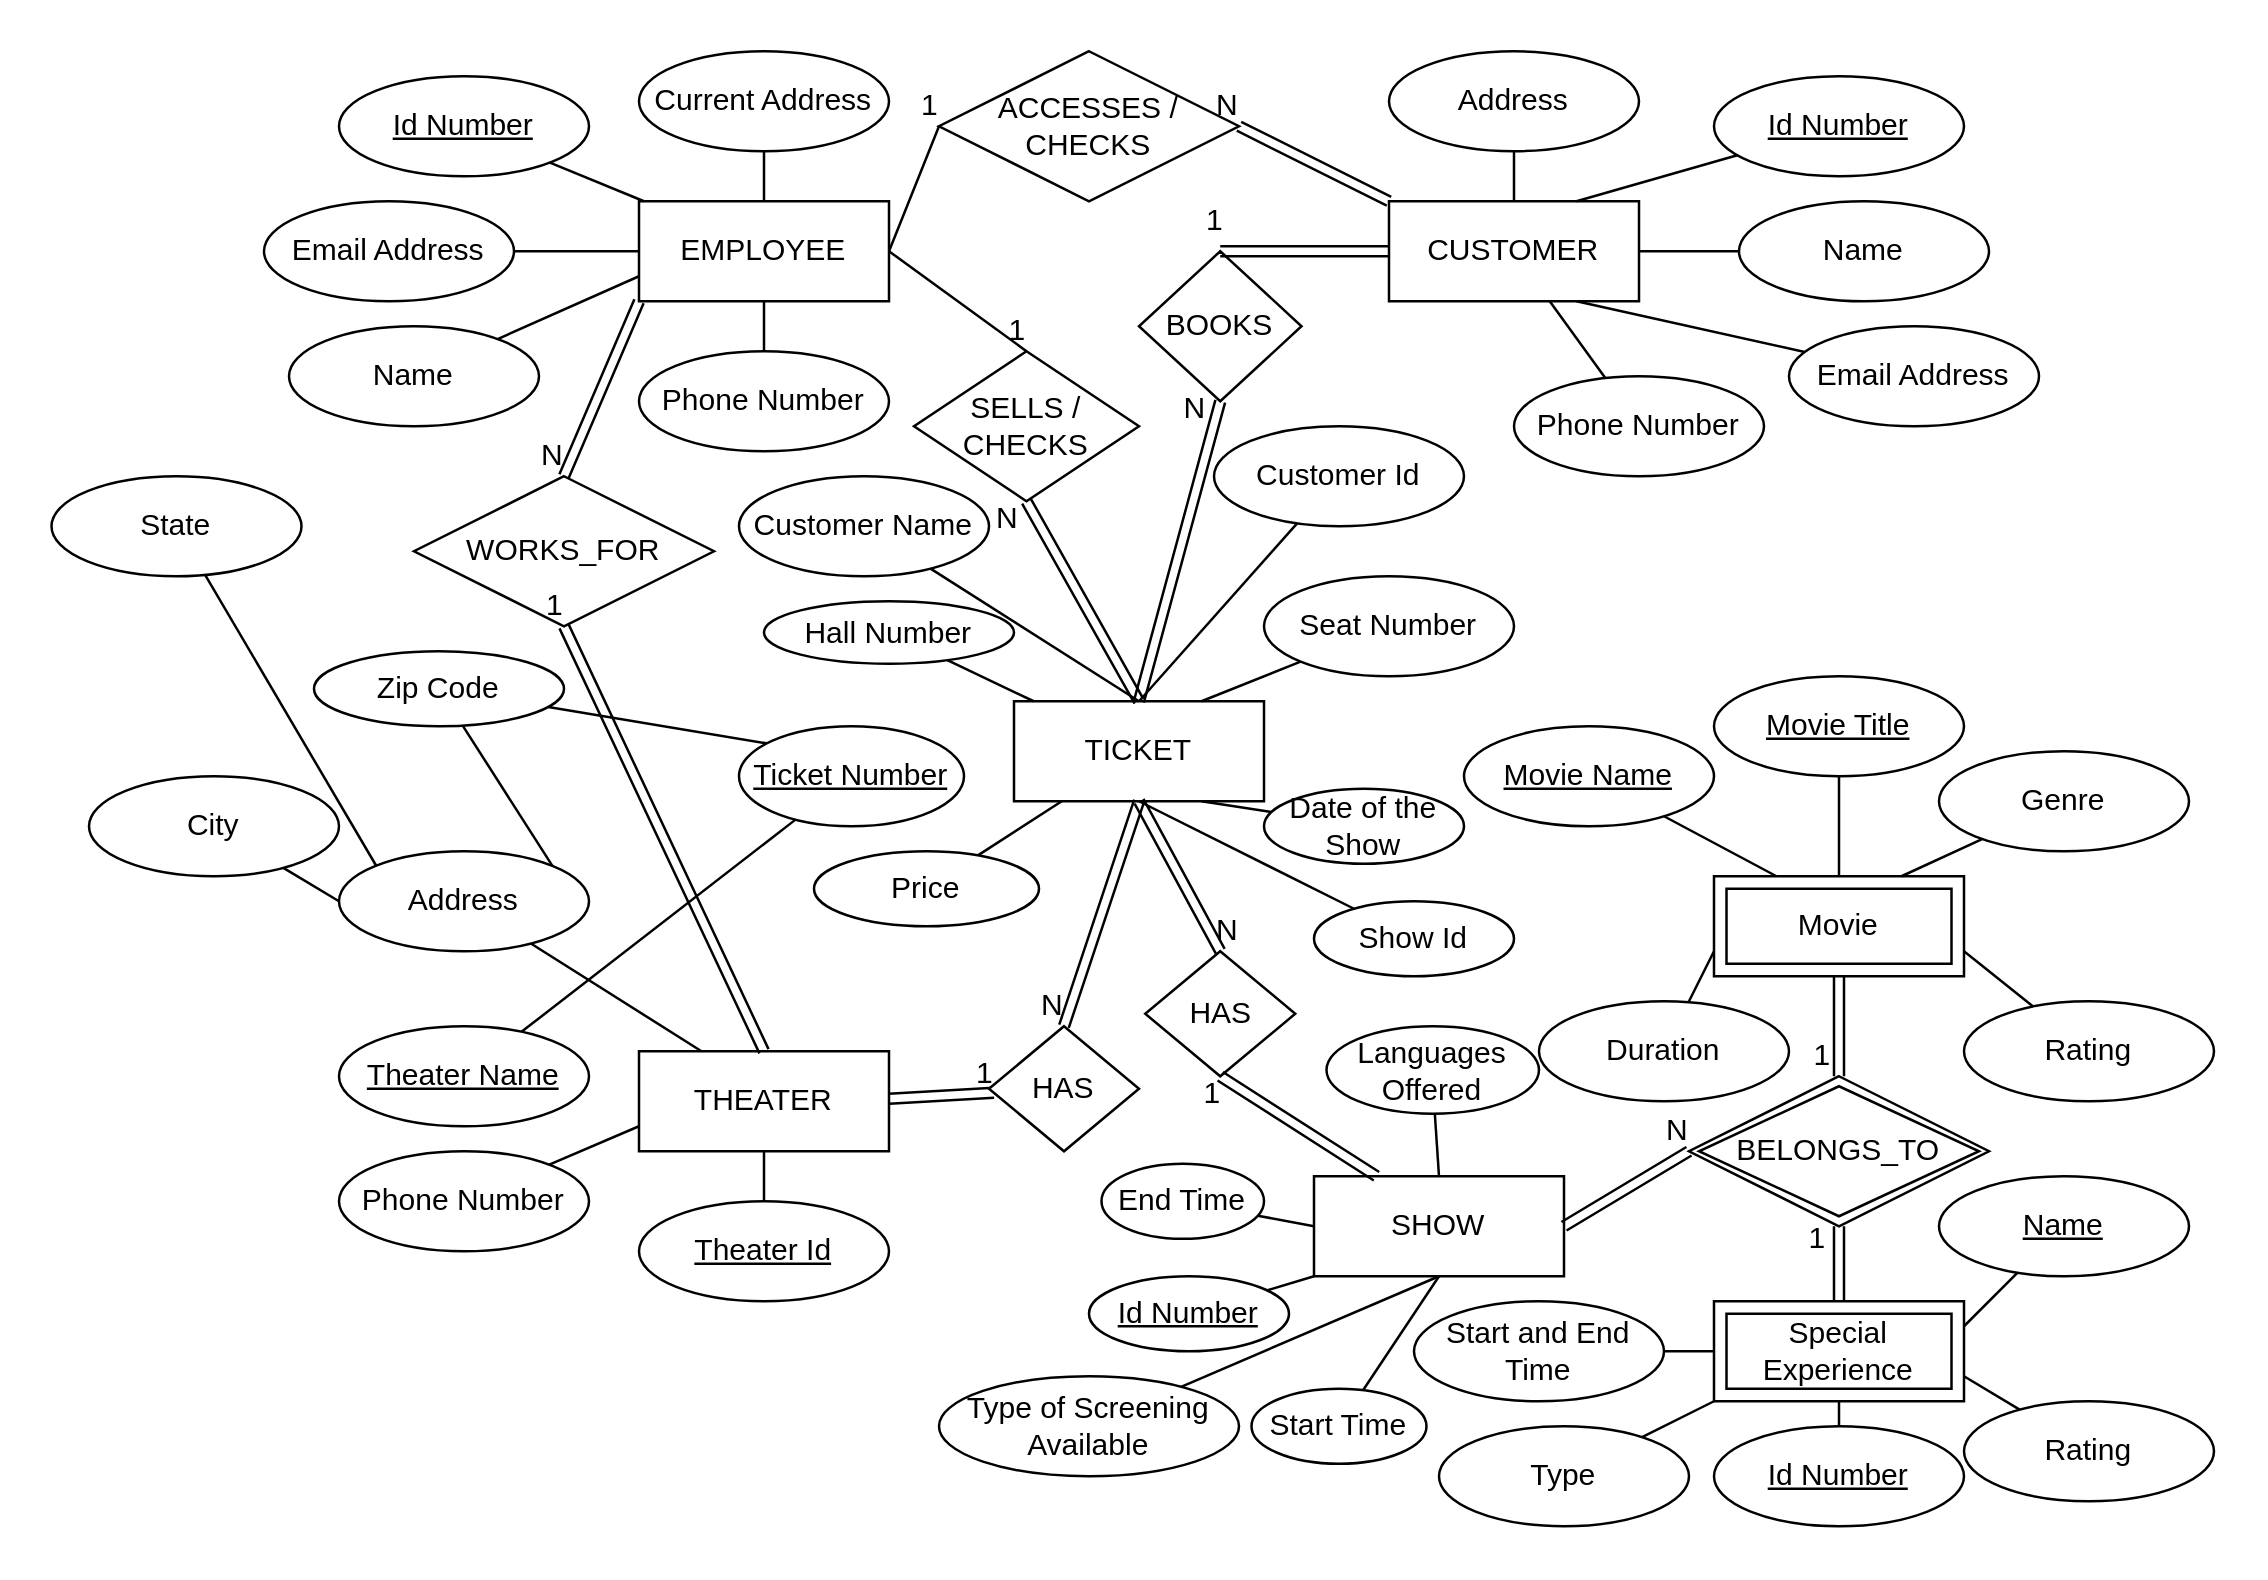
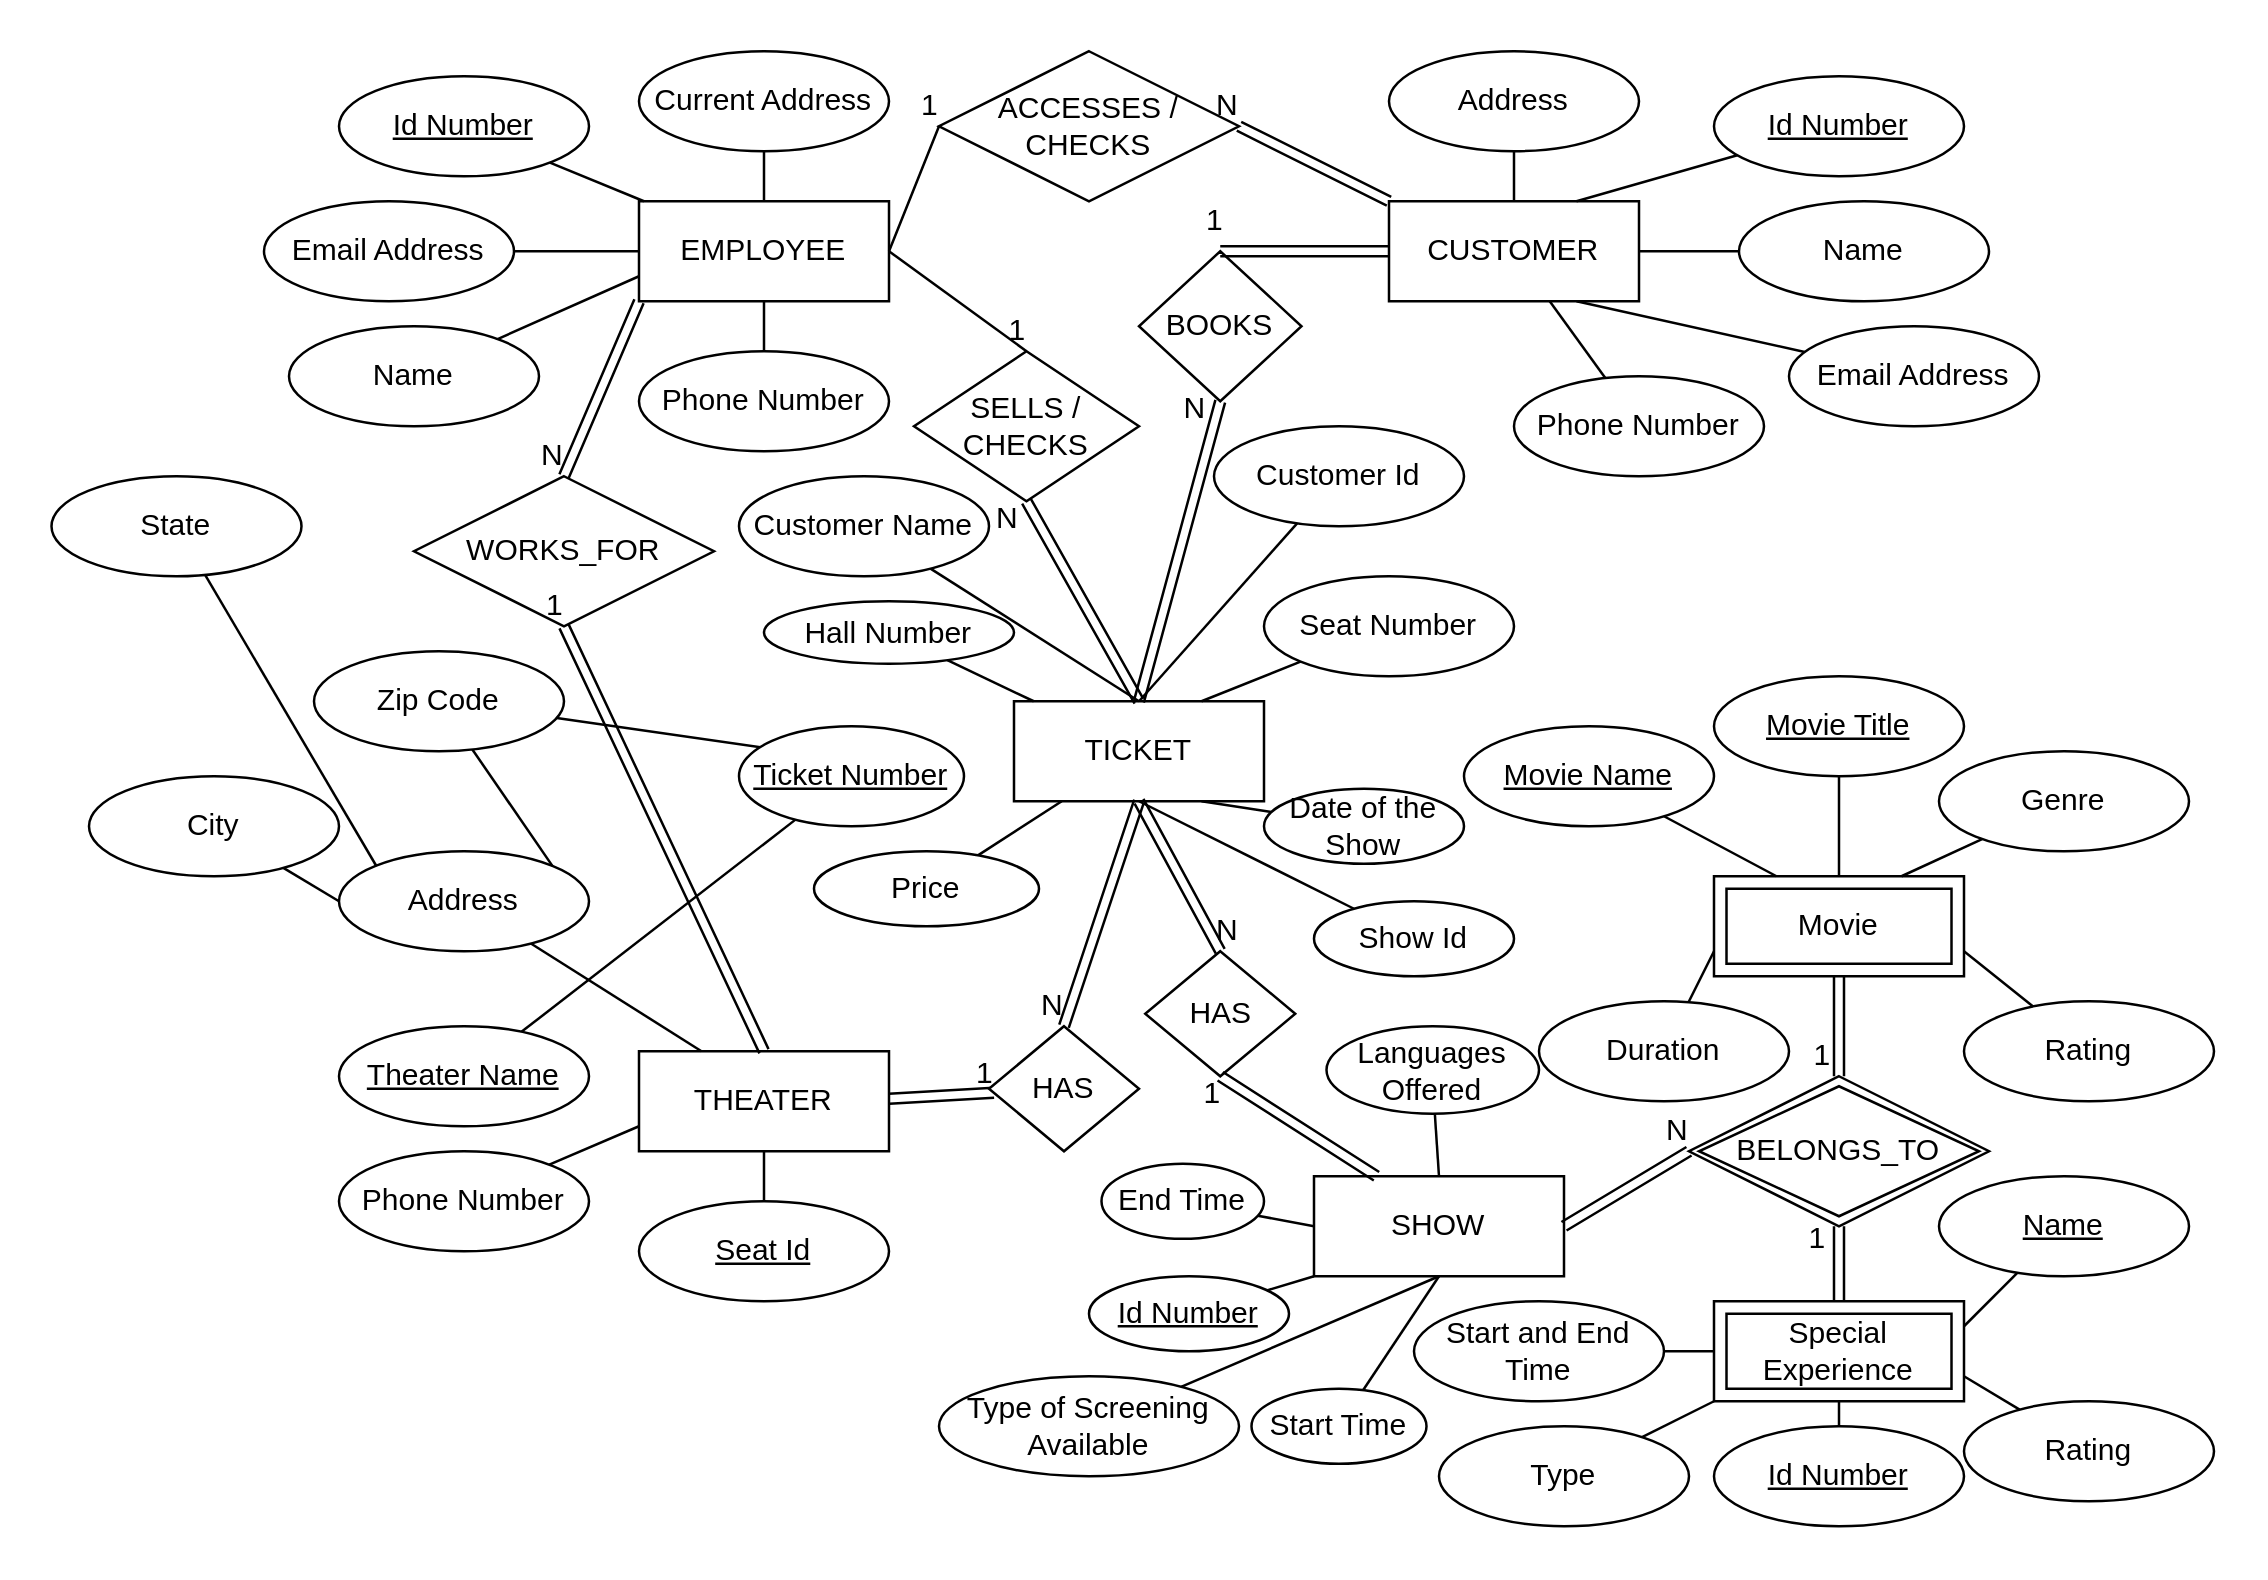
- <mxCell id="40" value="Zip Code" style="ellipse;whiteSpace=wrap;html=1;align=center;" vertex="1" parent="1"><mxGeometry x="125" y="260" width="100" height="30" as="geometry" /></mxCell>
+ <mxCell id="40" value="Zip Code" style="ellipse;whiteSpace=wrap;html=1;align=center;" vertex="1" parent="1"><mxGeometry x="125" y="260" width="100" height="40" as="geometry" /></mxCell>
- <mxCell id="32" value="Theater Id" style="ellipse;whiteSpace=wrap;html=1;align=center;fontStyle=4;" vertex="1" parent="1"><mxGeometry x="255" y="480" width="100" height="40" as="geometry" /></mxCell>
+ <mxCell id="32" value="Seat Id" style="ellipse;whiteSpace=wrap;html=1;align=center;fontStyle=4;" vertex="1" parent="1"><mxGeometry x="255" y="480" width="100" height="40" as="geometry" /></mxCell>
